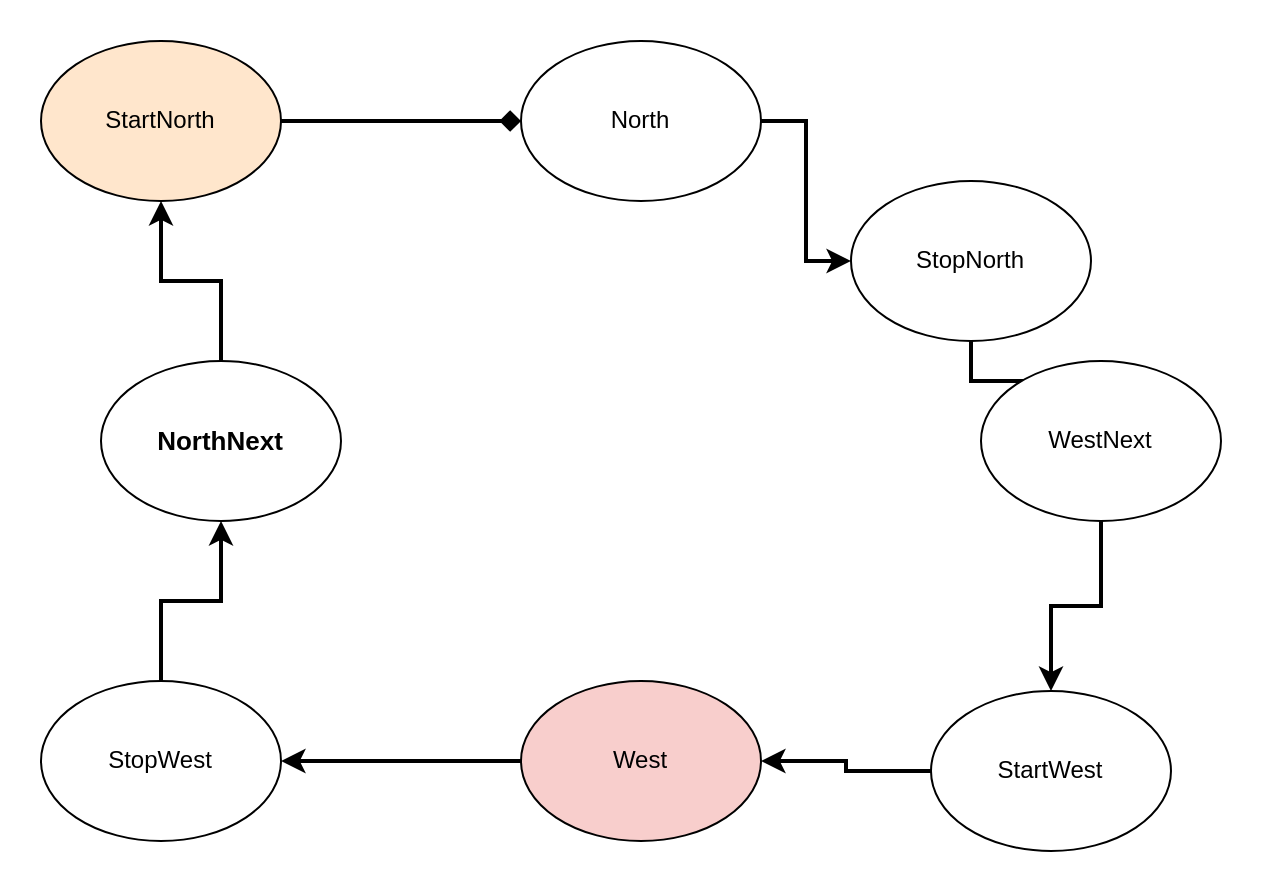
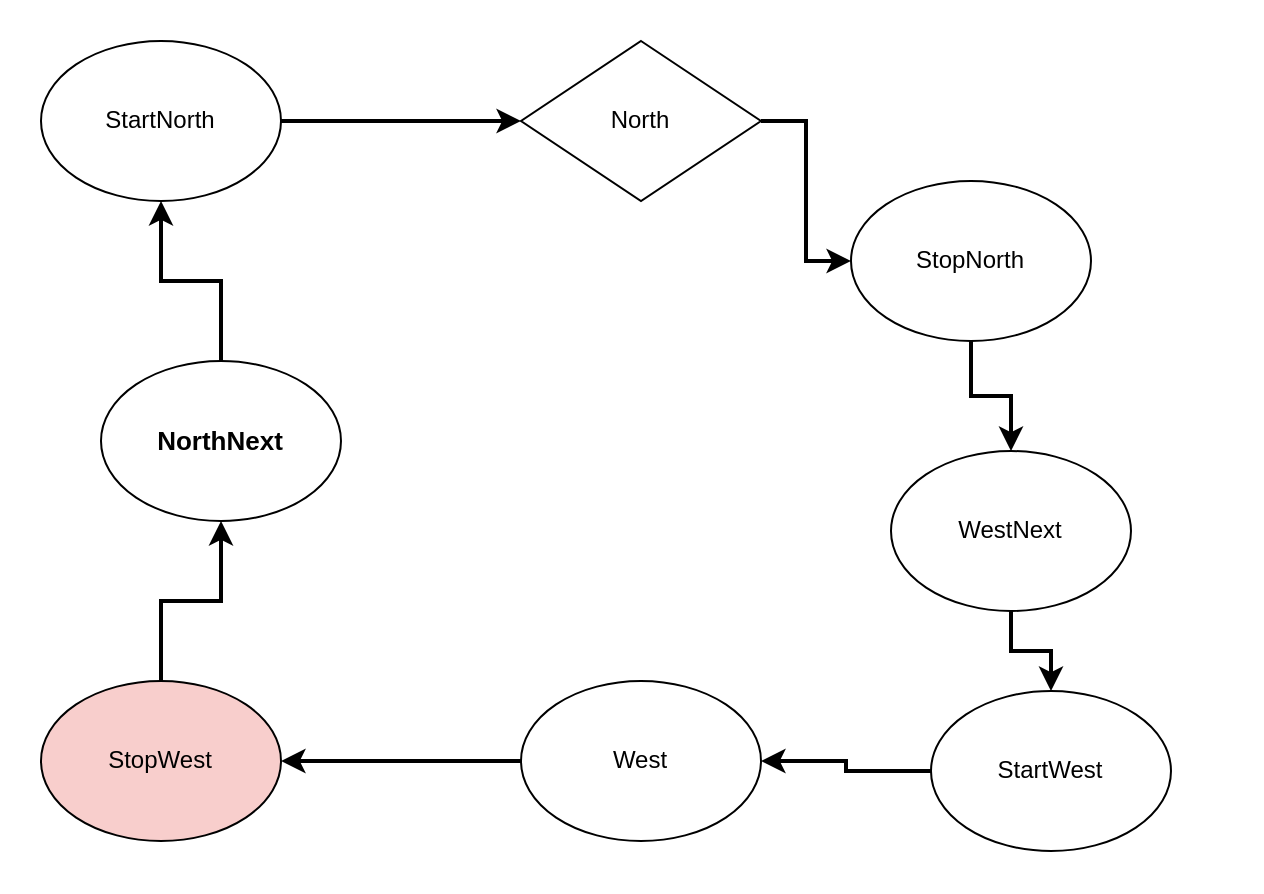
- <mxCell id="3" value="StartNorth" style="ellipse;whiteSpace=wrap;html=1;fillColor=#ffe6cc;" vertex="1" parent="1"><mxGeometry x="20" y="20" width="120" height="80" as="geometry" /></mxCell>
+ <mxCell id="3" value="StartNorth" style="ellipse;whiteSpace=wrap;html=1;" vertex="1" parent="1"><mxGeometry x="20" y="20" width="120" height="80" as="geometry" /></mxCell>
- <mxCell id="2" style="edgeStyle=orthogonalEdgeStyle;rounded=0;orthogonalLoop=1;jettySize=auto;html=1;exitX=1;exitY=0.5;exitDx=0;exitDy=0;entryX=0;entryY=0.5;entryDx=0;entryDy=0;strokeWidth=2;endArrow=diamond;" edge="1" parent="1" source="3" target="15"><mxGeometry relative="1" as="geometry" /></mxCell>
+ <mxCell id="2" style="edgeStyle=orthogonalEdgeStyle;rounded=0;orthogonalLoop=1;jettySize=auto;html=1;exitX=1;exitY=0.5;exitDx=0;exitDy=0;entryX=0;entryY=0.5;entryDx=0;entryDy=0;strokeWidth=2;" edge="1" parent="1" source="3" target="15"><mxGeometry relative="1" as="geometry" /></mxCell>
- <mxCell id="15" value="North" style="ellipse;whiteSpace=wrap;html=1;" vertex="1" parent="1"><mxGeometry x="260" y="20" width="120" height="80" as="geometry" /></mxCell>
+ <mxCell id="15" value="North" style="rhombus;whiteSpace=wrap;html=1;" vertex="1" parent="1"><mxGeometry x="260" y="20" width="120" height="80" as="geometry" /></mxCell>
- <mxCell id="11" value="WestNext" style="ellipse;whiteSpace=wrap;html=1;" vertex="1" parent="1"><mxGeometry x="490" y="180" width="120" height="80" as="geometry" /></mxCell>
+ <mxCell id="11" value="WestNext" style="ellipse;whiteSpace=wrap;html=1;" vertex="1" parent="1"><mxGeometry x="445" y="225" width="120" height="80" as="geometry" /></mxCell>
- <mxCell id="7" value="StopWest" style="ellipse;whiteSpace=wrap;html=1;" vertex="1" parent="1"><mxGeometry x="20" y="340" width="120" height="80" as="geometry" /></mxCell>
+ <mxCell id="7" value="StopWest" style="ellipse;whiteSpace=wrap;html=1;fillColor=#f8cecc;" vertex="1" parent="1"><mxGeometry x="20" y="340" width="120" height="80" as="geometry" /></mxCell>
- <mxCell id="17" value="West" style="ellipse;whiteSpace=wrap;html=1;fillColor=#f8cecc;" vertex="1" parent="1"><mxGeometry x="260" y="340" width="120" height="80" as="geometry" /></mxCell>
+ <mxCell id="17" value="West" style="ellipse;whiteSpace=wrap;html=1;" vertex="1" parent="1"><mxGeometry x="260" y="340" width="120" height="80" as="geometry" /></mxCell>
